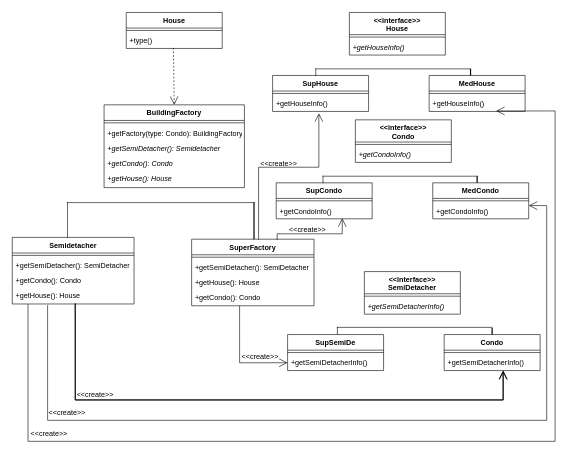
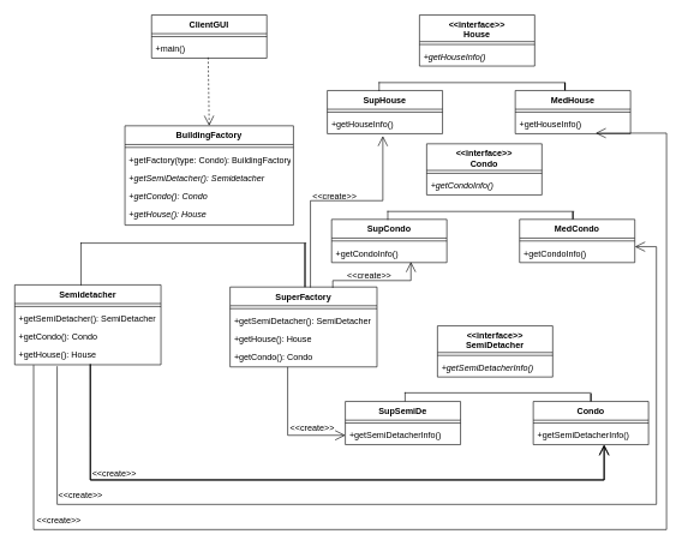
- <mxCell id="2" value="House&#10;" style="swimlane;fontStyle=1;align=center;verticalAlign=top;childLayout=stackLayout;horizontal=1;startSize=26;horizontalStack=0;resizeParent=1;resizeParentMax=0;resizeLast=0;collapsible=1;marginBottom=0;" vertex="1" parent="1"><mxGeometry x="210" y="20" width="160" height="60" as="geometry" /></mxCell>
+ <mxCell id="2" value="ClientGUI&#10;" style="swimlane;fontStyle=1;align=center;verticalAlign=top;childLayout=stackLayout;horizontal=1;startSize=26;horizontalStack=0;resizeParent=1;resizeParentMax=0;resizeLast=0;collapsible=1;marginBottom=0;" vertex="1" parent="1"><mxGeometry x="210" y="20" width="160" height="60" as="geometry" /></mxCell>
- <mxCell id="4" value="+type()" style="text;strokeColor=none;fillColor=none;align=left;verticalAlign=top;spacingLeft=4;spacingRight=4;overflow=hidden;rotatable=0;points=[[0,0.5],[1,0.5]];portConstraint=eastwest;" vertex="1" parent="2"><mxGeometry y="34" width="160" height="26" as="geometry" /></mxCell>
+ <mxCell id="4" value="+main()" style="text;strokeColor=none;fillColor=none;align=left;verticalAlign=top;spacingLeft=4;spacingRight=4;overflow=hidden;rotatable=0;points=[[0,0.5],[1,0.5]];portConstraint=eastwest;" vertex="1" parent="2"><mxGeometry y="34" width="160" height="26" as="geometry" /></mxCell>
